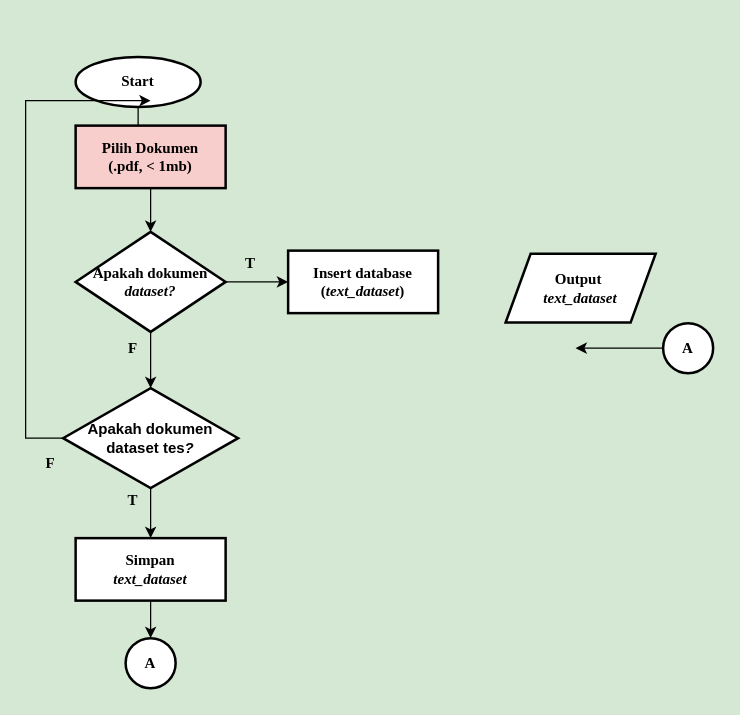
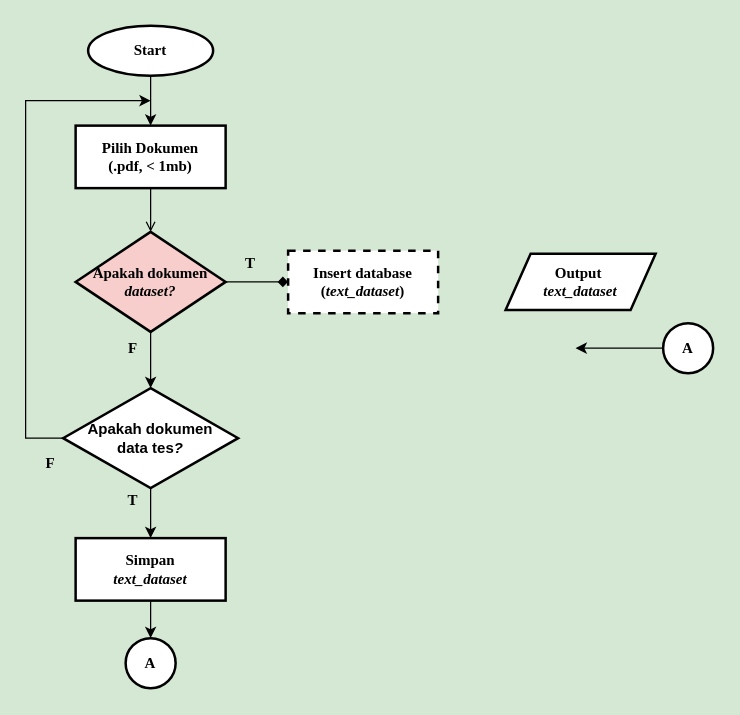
- <mxCell id="3" value="&lt;font face=&quot;Times New Roman&quot;&gt;&lt;b&gt;Start&lt;/b&gt;&lt;/font&gt;" style="strokeWidth=2;html=1;shape=mxgraph.flowchart.start_1;whiteSpace=wrap;" parent="1" vertex="1"><mxGeometry x="60" y="45" width="100" height="40" as="geometry" /></mxCell>
+ <mxCell id="3" value="&lt;font face=&quot;Times New Roman&quot;&gt;&lt;b&gt;Start&lt;/b&gt;&lt;/font&gt;" style="strokeWidth=2;html=1;shape=mxgraph.flowchart.start_1;whiteSpace=wrap;" parent="1" vertex="1"><mxGeometry x="70" y="20" width="100" height="40" as="geometry" /></mxCell>
- <mxCell id="5" value="&lt;font face=&quot;Times New Roman&quot;&gt;&lt;b&gt;Pilih Dokumen&lt;br&gt;(.pdf, &amp;lt; 1mb)&lt;/b&gt;&lt;br&gt;&lt;/font&gt;" style="whiteSpace=wrap;html=1;strokeWidth=2;fillColor=#f8cecc;" parent="1" vertex="1"><mxGeometry x="60" y="100" width="120" height="50" as="geometry" /></mxCell>
+ <mxCell id="5" value="&lt;font face=&quot;Times New Roman&quot;&gt;&lt;b&gt;Pilih Dokumen&lt;br&gt;(.pdf, &amp;lt; 1mb)&lt;/b&gt;&lt;br&gt;&lt;/font&gt;" style="whiteSpace=wrap;html=1;strokeWidth=2;" parent="1" vertex="1"><mxGeometry x="60" y="100" width="120" height="50" as="geometry" /></mxCell>
- <mxCell id="4" value="" style="edgeStyle=orthogonalEdgeStyle;rounded=0;orthogonalLoop=1;jettySize=auto;html=1;" edge="1" parent="1" source="5" target="10"><mxGeometry relative="1" as="geometry" /></mxCell>
+ <mxCell id="4" value="" style="edgeStyle=orthogonalEdgeStyle;rounded=0;orthogonalLoop=1;jettySize=auto;html=1;endArrow=open;" edge="1" parent="1" source="5" target="10"><mxGeometry relative="1" as="geometry" /></mxCell>
- <mxCell id="10" value="&lt;b&gt;&lt;font face=&quot;Times New Roman&quot;&gt;Apakah dokumen&lt;br&gt;&lt;i&gt;dataset?&lt;/i&gt;&lt;/font&gt;&lt;/b&gt;" style="rhombus;whiteSpace=wrap;html=1;strokeWidth=2;" vertex="1" parent="1"><mxGeometry x="60" y="185" width="120" height="80" as="geometry" /></mxCell>
+ <mxCell id="10" value="&lt;b&gt;&lt;font face=&quot;Times New Roman&quot;&gt;Apakah dokumen&lt;br&gt;&lt;i&gt;dataset?&lt;/i&gt;&lt;/font&gt;&lt;/b&gt;" style="rhombus;whiteSpace=wrap;html=1;strokeWidth=2;fillColor=#f8cecc;" vertex="1" parent="1"><mxGeometry x="60" y="185" width="120" height="80" as="geometry" /></mxCell>
- <mxCell id="8" style="edgeStyle=orthogonalEdgeStyle;rounded=0;orthogonalLoop=1;jettySize=auto;html=1;" edge="1" parent="1" source="10" target="6"><mxGeometry relative="1" as="geometry" /></mxCell>
+ <mxCell id="8" style="edgeStyle=orthogonalEdgeStyle;rounded=0;orthogonalLoop=1;jettySize=auto;html=1;endArrow=diamond;" edge="1" parent="1" source="10" target="6"><mxGeometry relative="1" as="geometry" /></mxCell>
- <mxCell id="6" value="&lt;font face=&quot;Times New Roman&quot;&gt;&lt;b&gt;Insert database&lt;br&gt;(&lt;i&gt;text_dataset&lt;/i&gt;)&lt;/b&gt;&lt;br&gt;&lt;/font&gt;" style="whiteSpace=wrap;html=1;strokeWidth=2;" parent="1" vertex="1"><mxGeometry x="230" y="200" width="120" height="50" as="geometry" /></mxCell>
+ <mxCell id="6" value="&lt;font face=&quot;Times New Roman&quot;&gt;&lt;b&gt;Insert database&lt;br&gt;(&lt;i&gt;text_dataset&lt;/i&gt;)&lt;/b&gt;&lt;br&gt;&lt;/font&gt;" style="whiteSpace=wrap;html=1;strokeWidth=2;dashed=1;" parent="1" vertex="1"><mxGeometry x="230" y="200" width="120" height="50" as="geometry" /></mxCell>
- <mxCell id="7" value="&lt;font face=&quot;Times New Roman&quot;&gt;&lt;b&gt;Output&amp;nbsp;&lt;br&gt;&lt;/b&gt;&lt;/font&gt;&lt;b style=&quot;font-family: &amp;#34;times new roman&amp;#34;&quot;&gt;&lt;i&gt;text_dataset&lt;/i&gt;&lt;/b&gt;&lt;font face=&quot;Times New Roman&quot;&gt;&lt;b&gt;&lt;br&gt;&lt;/b&gt;&lt;/font&gt;" style="shape=parallelogram;perimeter=parallelogramPerimeter;whiteSpace=wrap;html=1;fixedSize=1;strokeWidth=2;" parent="1" vertex="1"><mxGeometry x="404" y="202.5" width="120" height="55" as="geometry" /></mxCell>
+ <mxCell id="7" value="&lt;font face=&quot;Times New Roman&quot;&gt;&lt;b&gt;Output&amp;nbsp;&lt;br&gt;&lt;/b&gt;&lt;/font&gt;&lt;b style=&quot;font-family: &amp;#34;times new roman&amp;#34;&quot;&gt;&lt;i&gt;text_dataset&lt;/i&gt;&lt;/b&gt;&lt;font face=&quot;Times New Roman&quot;&gt;&lt;b&gt;&lt;br&gt;&lt;/b&gt;&lt;/font&gt;" style="shape=parallelogram;perimeter=parallelogramPerimeter;whiteSpace=wrap;html=1;fixedSize=1;strokeWidth=2;" parent="1" vertex="1"><mxGeometry x="404" y="202.5" width="120" height="45" as="geometry" /></mxCell>
- <mxCell id="14" value="&lt;b&gt;Apakah dokumen&lt;br&gt;dataset tes&lt;i&gt;?&lt;/i&gt;&lt;/b&gt;" style="rhombus;whiteSpace=wrap;html=1;strokeWidth=2;" vertex="1" parent="1"><mxGeometry x="50" y="310" width="140" height="80" as="geometry" /></mxCell>
+ <mxCell id="14" value="&lt;b&gt;Apakah dokumen&lt;br&gt;data tes&lt;i&gt;?&lt;/i&gt;&lt;/b&gt;" style="rhombus;whiteSpace=wrap;html=1;strokeWidth=2;" vertex="1" parent="1"><mxGeometry x="50" y="310" width="140" height="80" as="geometry" /></mxCell>
